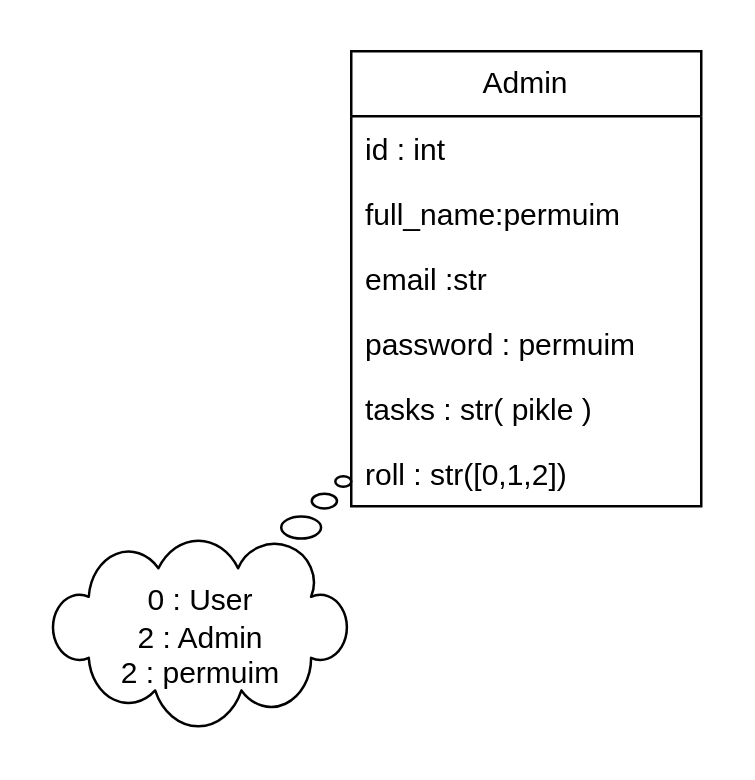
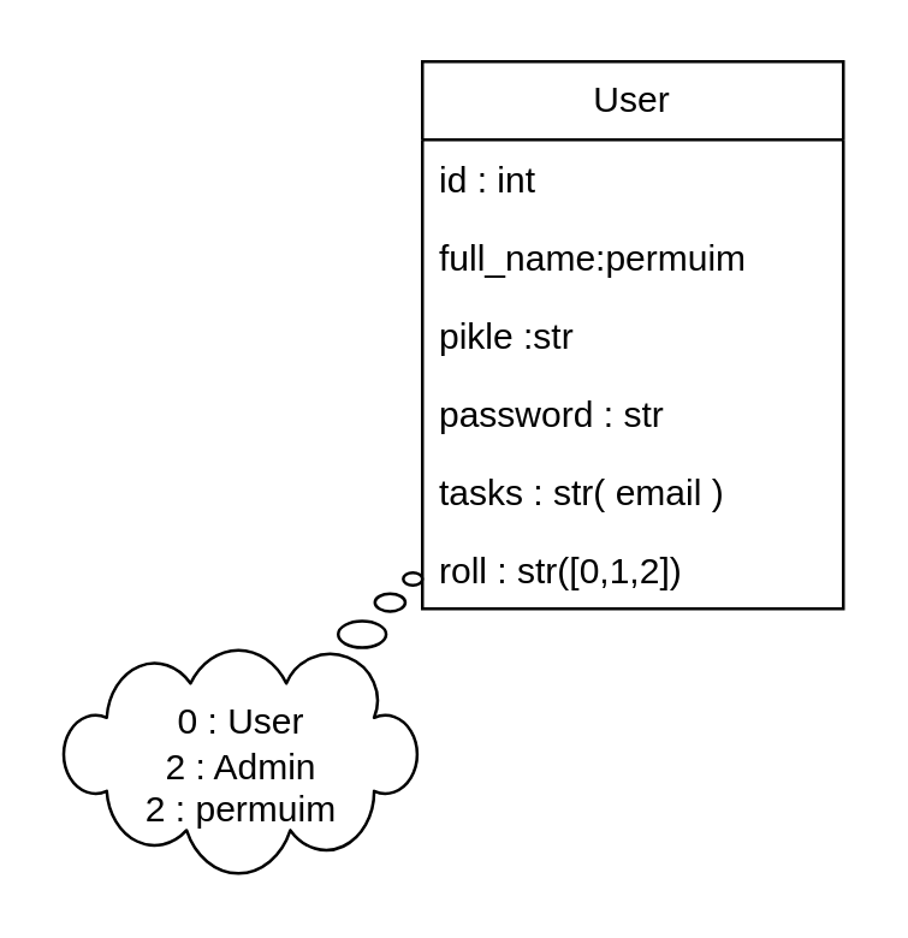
- <mxCell id="2" value="Admin" style="swimlane;fontStyle=0;childLayout=stackLayout;horizontal=1;startSize=26;fillColor=none;horizontalStack=0;resizeParent=1;resizeParentMax=0;resizeLast=0;collapsible=1;marginBottom=0;whiteSpace=wrap;html=1;" vertex="1" parent="1"><mxGeometry x="140" y="20" width="140" height="182" as="geometry" /></mxCell>
+ <mxCell id="2" value="User" style="swimlane;fontStyle=0;childLayout=stackLayout;horizontal=1;startSize=26;fillColor=none;horizontalStack=0;resizeParent=1;resizeParentMax=0;resizeLast=0;collapsible=1;marginBottom=0;whiteSpace=wrap;html=1;" vertex="1" parent="1"><mxGeometry x="140" y="20" width="140" height="182" as="geometry" /></mxCell>
- <mxCell id="5" value="email :str" style="text;strokeColor=none;fillColor=none;align=left;verticalAlign=top;spacingLeft=4;spacingRight=4;overflow=hidden;rotatable=0;points=[[0,0.5],[1,0.5]];portConstraint=eastwest;whiteSpace=wrap;html=1;" vertex="1" parent="2"><mxGeometry y="78" width="140" height="26" as="geometry" /></mxCell>
+ <mxCell id="5" value="pikle :str" style="text;strokeColor=none;fillColor=none;align=left;verticalAlign=top;spacingLeft=4;spacingRight=4;overflow=hidden;rotatable=0;points=[[0,0.5],[1,0.5]];portConstraint=eastwest;whiteSpace=wrap;html=1;" vertex="1" parent="2"><mxGeometry y="78" width="140" height="26" as="geometry" /></mxCell>
- <mxCell id="6" value="password : permuim" style="text;strokeColor=none;fillColor=none;align=left;verticalAlign=top;spacingLeft=4;spacingRight=4;overflow=hidden;rotatable=0;points=[[0,0.5],[1,0.5]];portConstraint=eastwest;whiteSpace=wrap;html=1;" vertex="1" parent="2"><mxGeometry y="104" width="140" height="26" as="geometry" /></mxCell>
+ <mxCell id="6" value="password : str" style="text;strokeColor=none;fillColor=none;align=left;verticalAlign=top;spacingLeft=4;spacingRight=4;overflow=hidden;rotatable=0;points=[[0,0.5],[1,0.5]];portConstraint=eastwest;whiteSpace=wrap;html=1;" vertex="1" parent="2"><mxGeometry y="104" width="140" height="26" as="geometry" /></mxCell>
- <mxCell id="7" value="tasks : str( pikle )" style="text;strokeColor=none;fillColor=none;align=left;verticalAlign=top;spacingLeft=4;spacingRight=4;overflow=hidden;rotatable=0;points=[[0,0.5],[1,0.5]];portConstraint=eastwest;whiteSpace=wrap;html=1;" vertex="1" parent="2"><mxGeometry y="130" width="140" height="26" as="geometry" /></mxCell>
+ <mxCell id="7" value="tasks : str( email )" style="text;strokeColor=none;fillColor=none;align=left;verticalAlign=top;spacingLeft=4;spacingRight=4;overflow=hidden;rotatable=0;points=[[0,0.5],[1,0.5]];portConstraint=eastwest;whiteSpace=wrap;html=1;" vertex="1" parent="2"><mxGeometry y="130" width="140" height="26" as="geometry" /></mxCell>
